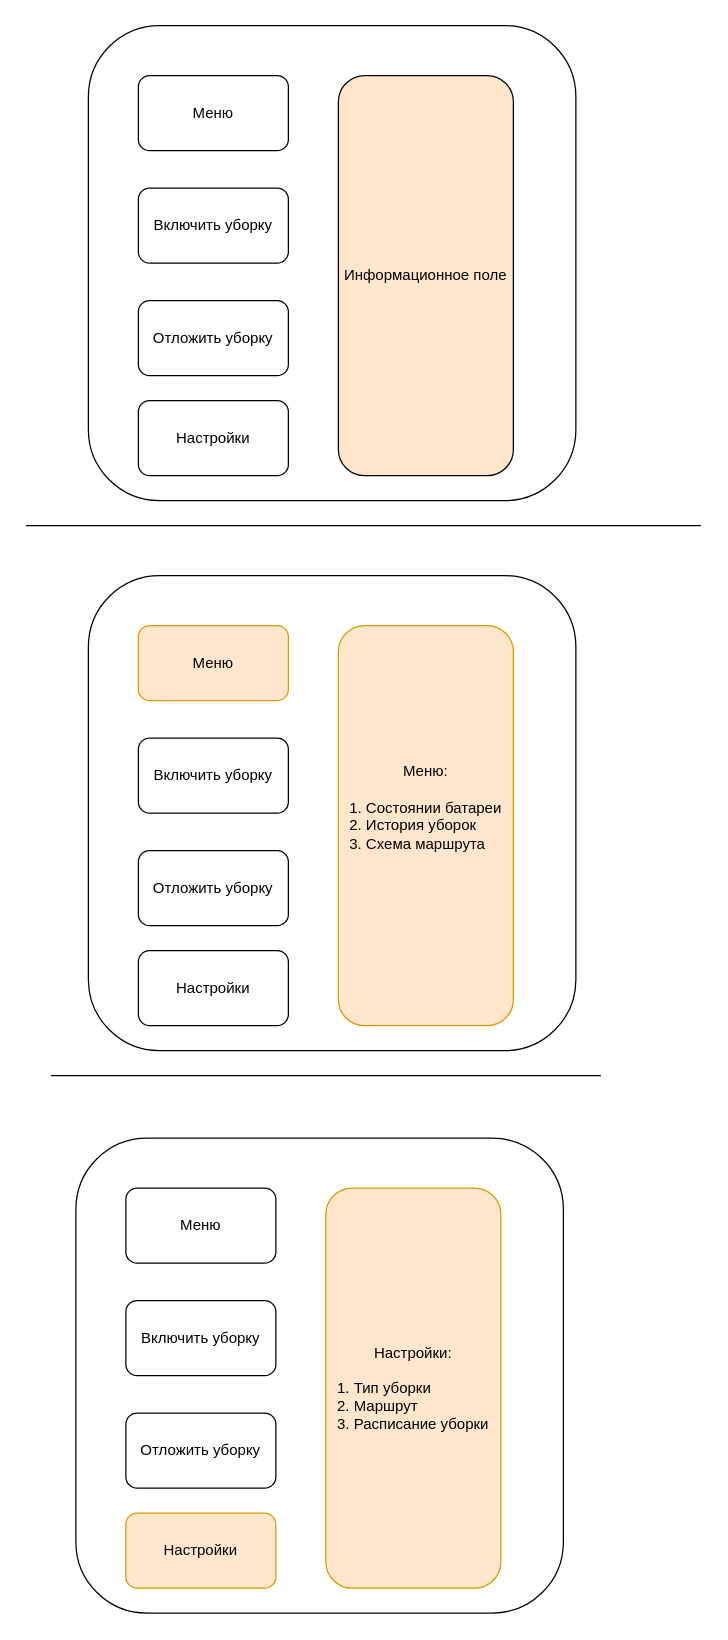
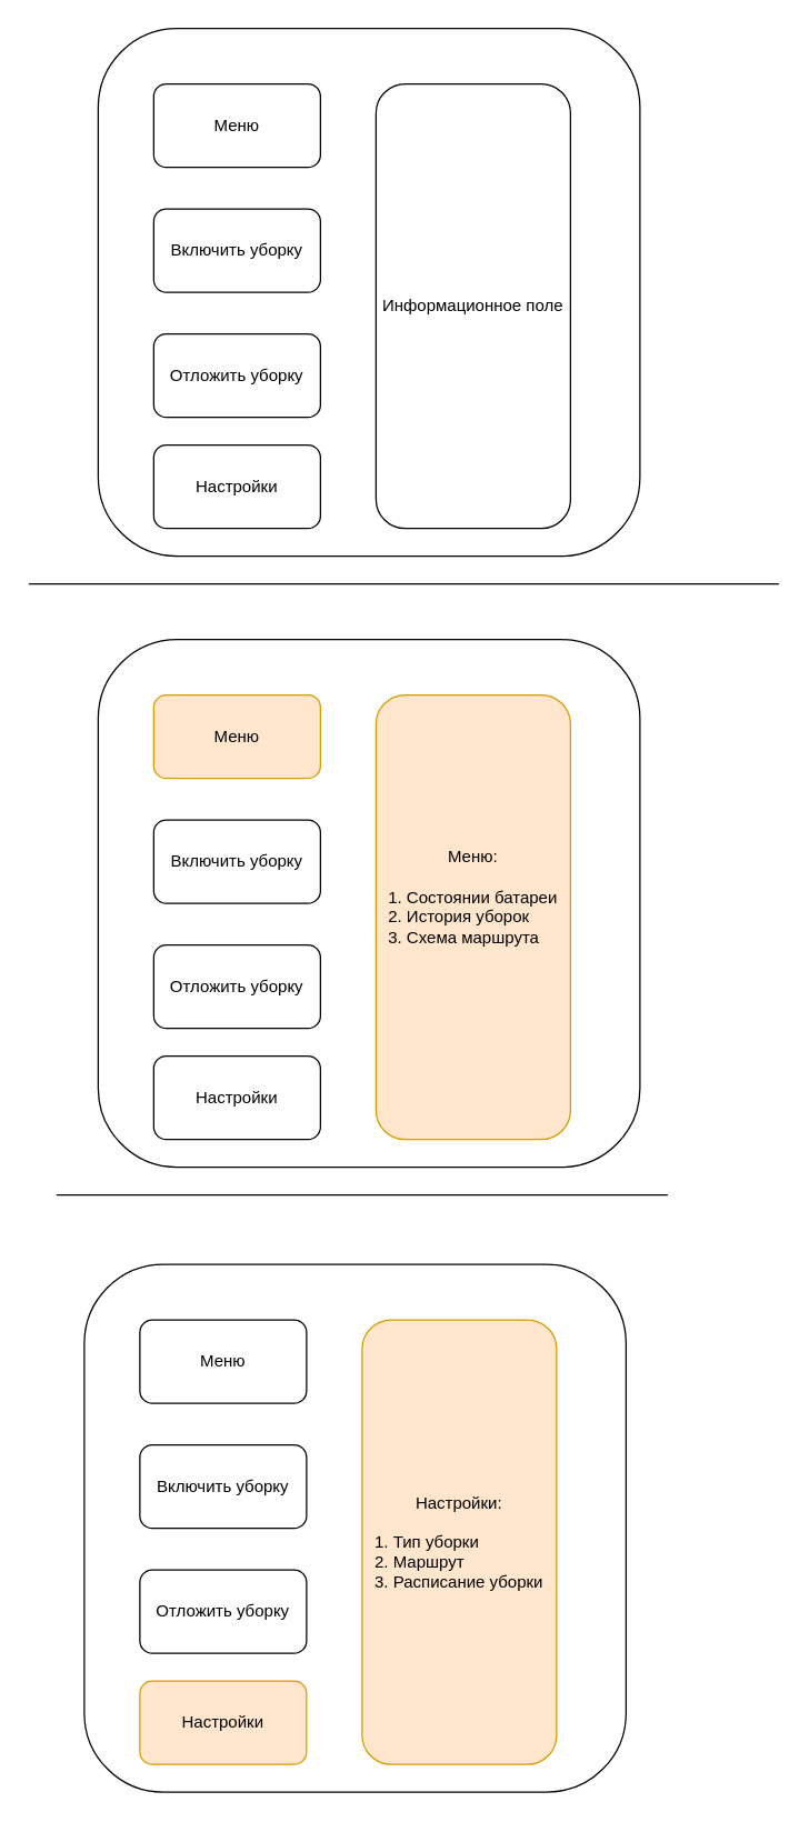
- <mxCell id="6" value="Информационное поле" style="rounded=1;whiteSpace=wrap;html=1;fillColor=#ffe6cc;" vertex="1" parent="1"><mxGeometry x="270" y="60" width="140" height="320" as="geometry" /></mxCell>
+ <mxCell id="6" value="Информационное поле" style="rounded=1;whiteSpace=wrap;html=1;" vertex="1" parent="1"><mxGeometry x="270" y="60" width="140" height="320" as="geometry" /></mxCell>
